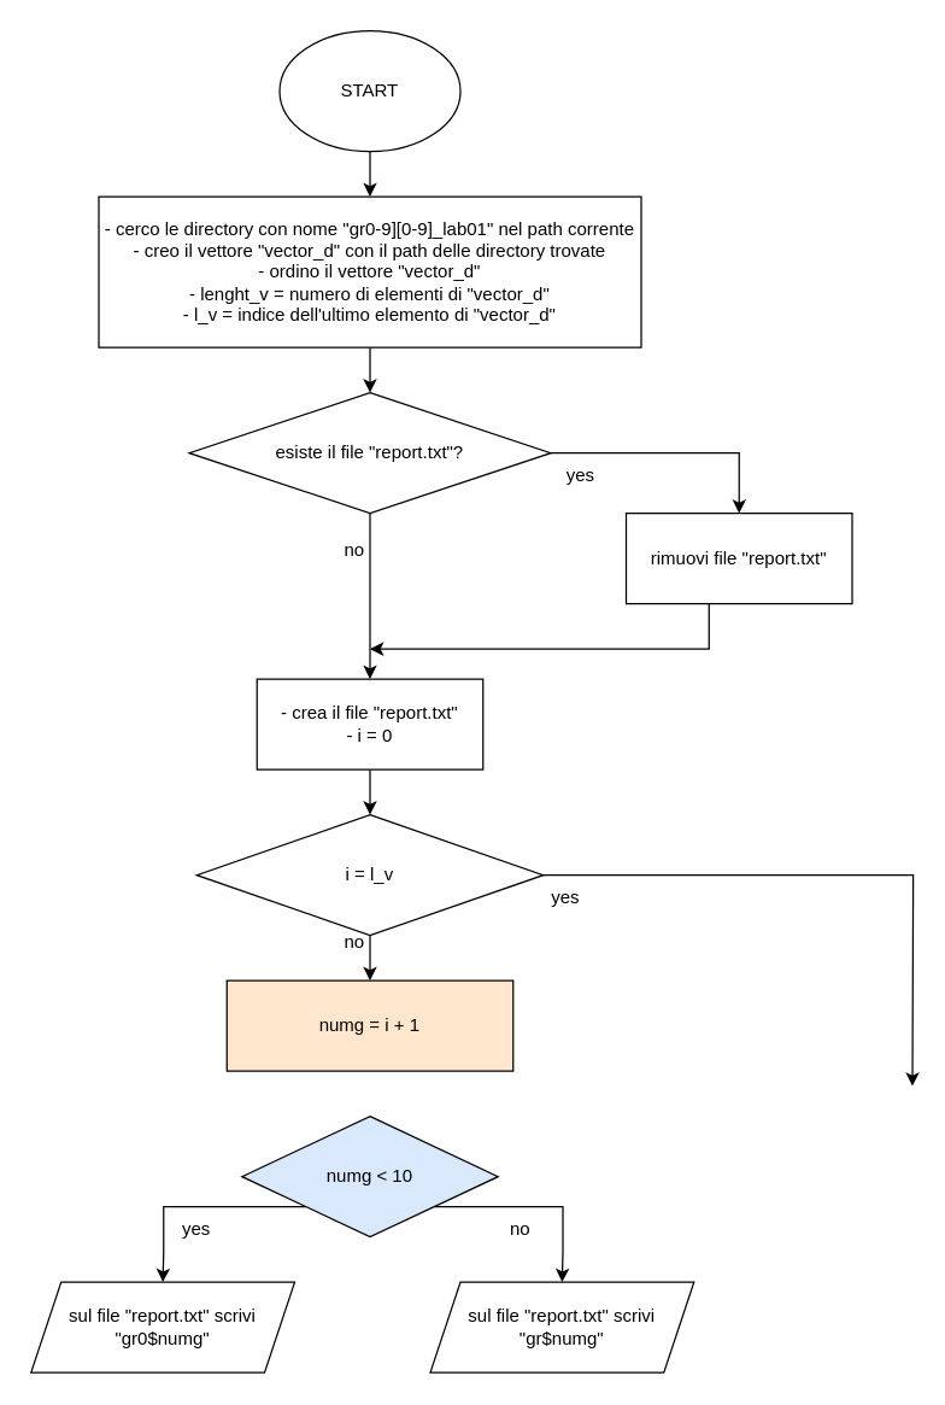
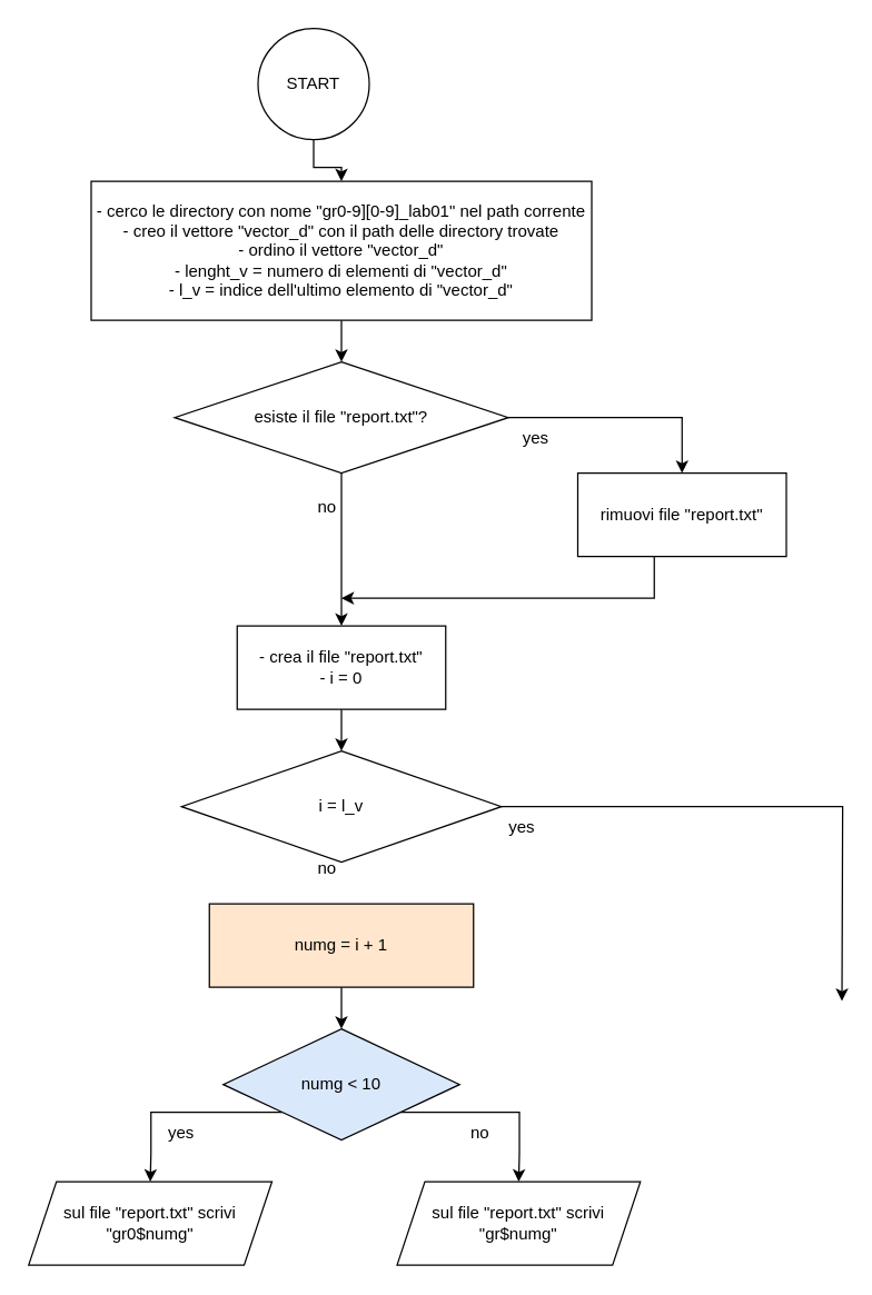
- <mxCell id="3" value="START" style="ellipse;whiteSpace=wrap;html=1;" parent="1" vertex="1"><mxGeometry x="185" y="20" width="120" height="80" as="geometry" /></mxCell>
+ <mxCell id="3" value="START" style="ellipse;whiteSpace=wrap;html=1;" parent="1" vertex="1"><mxGeometry x="185" y="20" width="80" height="80" as="geometry" /></mxCell>
- <mxCell id="15" value="" style="edgeStyle=orthogonalEdgeStyle;rounded=0;orthogonalLoop=1;jettySize=auto;html=1;" edge="1" parent="1" source="17" target="19"><mxGeometry relative="1" as="geometry" /></mxCell>
+ <mxCell id="18" value="" style="edgeStyle=orthogonalEdgeStyle;rounded=0;orthogonalLoop=1;jettySize=auto;html=1;" edge="1" parent="1" source="19" target="24"><mxGeometry relative="1" as="geometry" /></mxCell>
